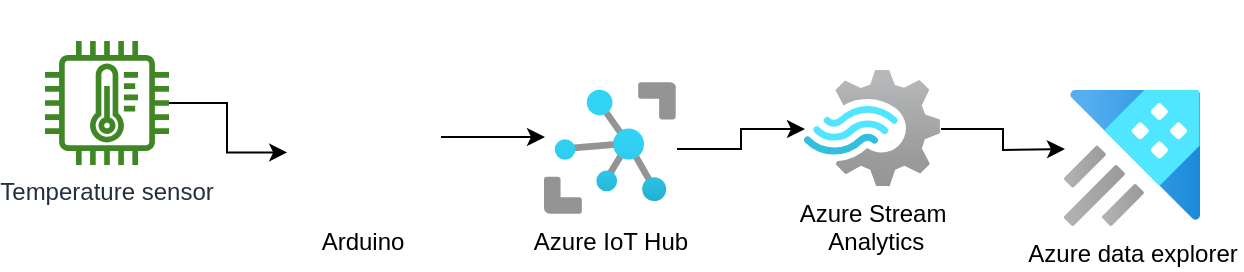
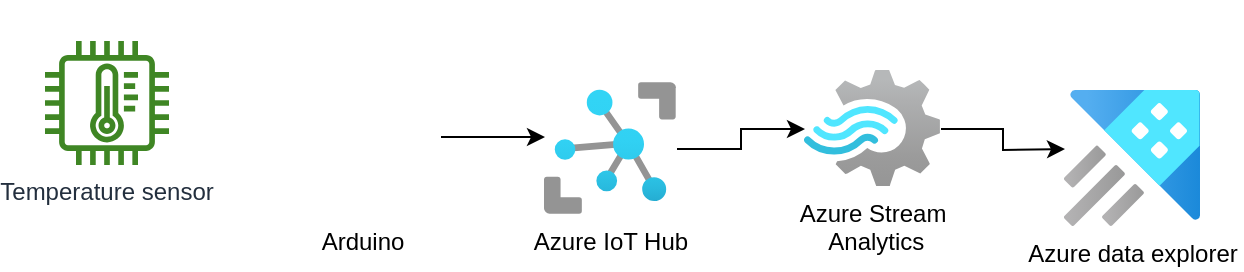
- <mxCell id="4" style="edgeStyle=orthogonalEdgeStyle;rounded=0;orthogonalLoop=1;jettySize=auto;html=1;entryX=0.014;entryY=0.599;entryDx=0;entryDy=0;entryPerimeter=0;" parent="1" source="5" target="7" edge="1"><mxGeometry relative="1" as="geometry" /></mxCell>
